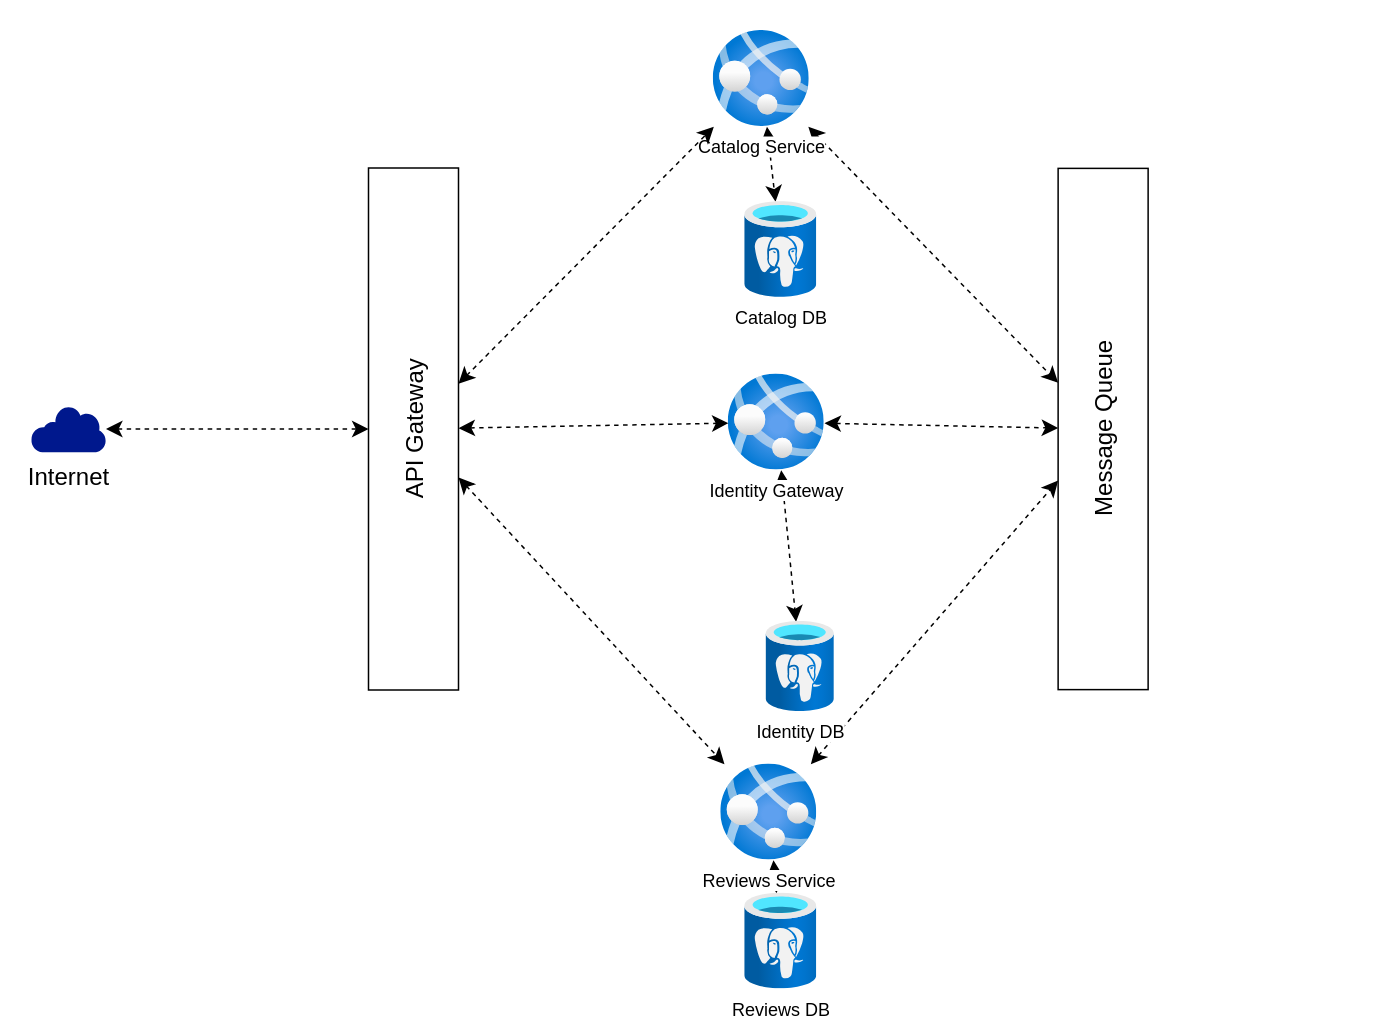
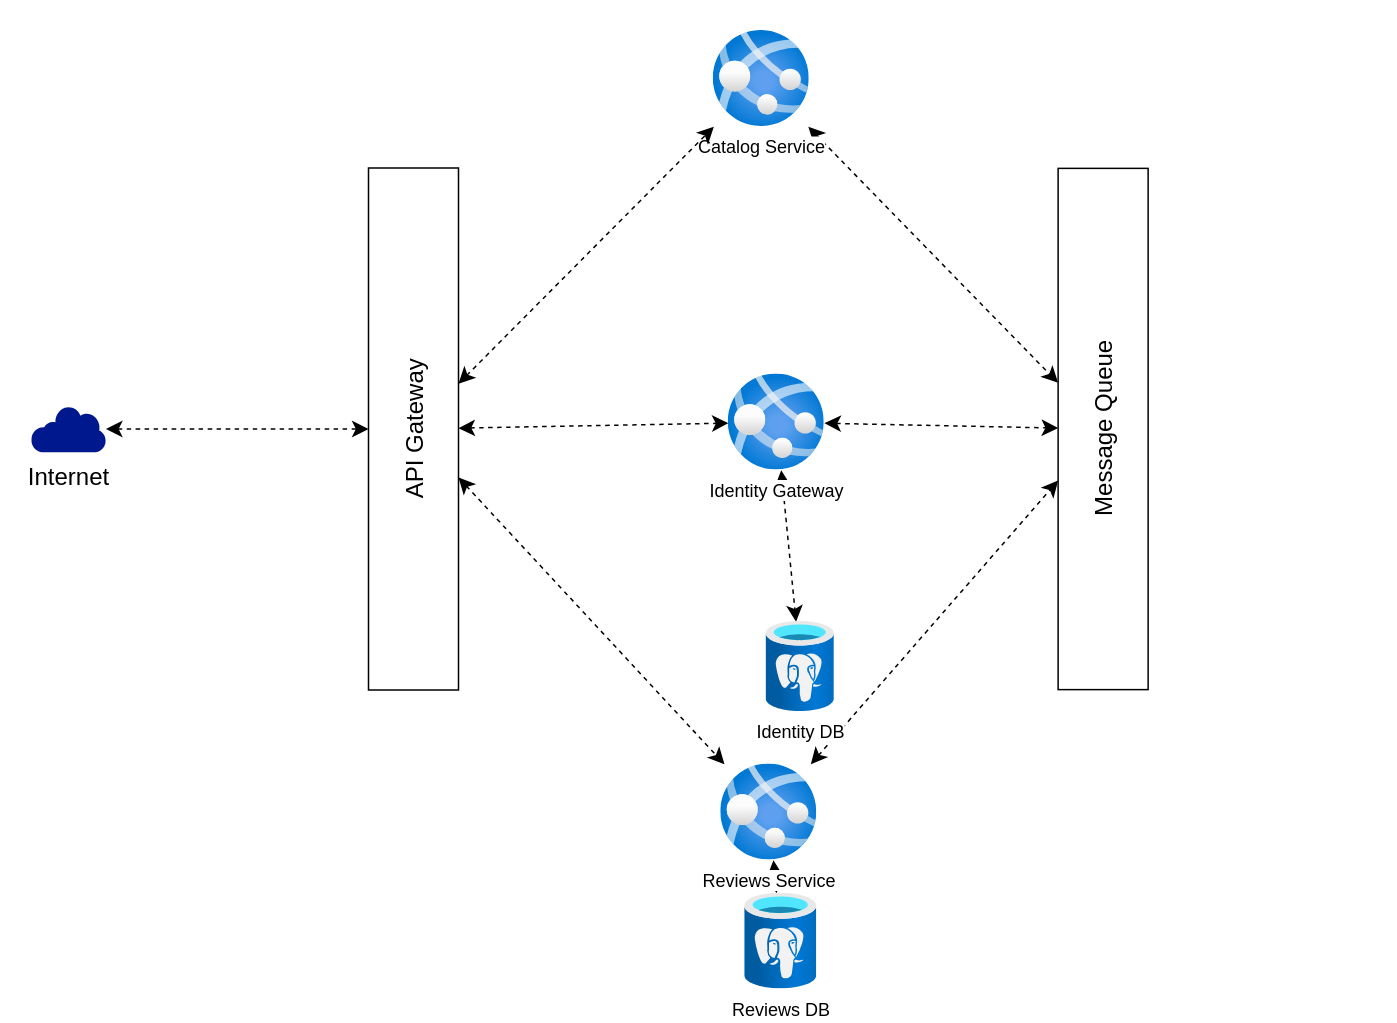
- <mxCell id="2" style="edgeStyle=none;curved=1;rounded=0;orthogonalLoop=1;jettySize=auto;html=1;fontSize=12;startSize=8;endSize=8;startArrow=classic;startFill=1;dashed=1;" edge="1" parent="1" source="4" target="11"><mxGeometry relative="1" as="geometry" /></mxCell>
- <mxCell id="11" value="Catalog DB" style="image;aspect=fixed;html=1;points=[];align=center;fontSize=12;image=img/lib/azure2/databases/Azure_Database_PostgreSQL_Server.svg;" vertex="1" parent="1"><mxGeometry x="496" y="134" width="48" height="64" as="geometry" /></mxCell>
